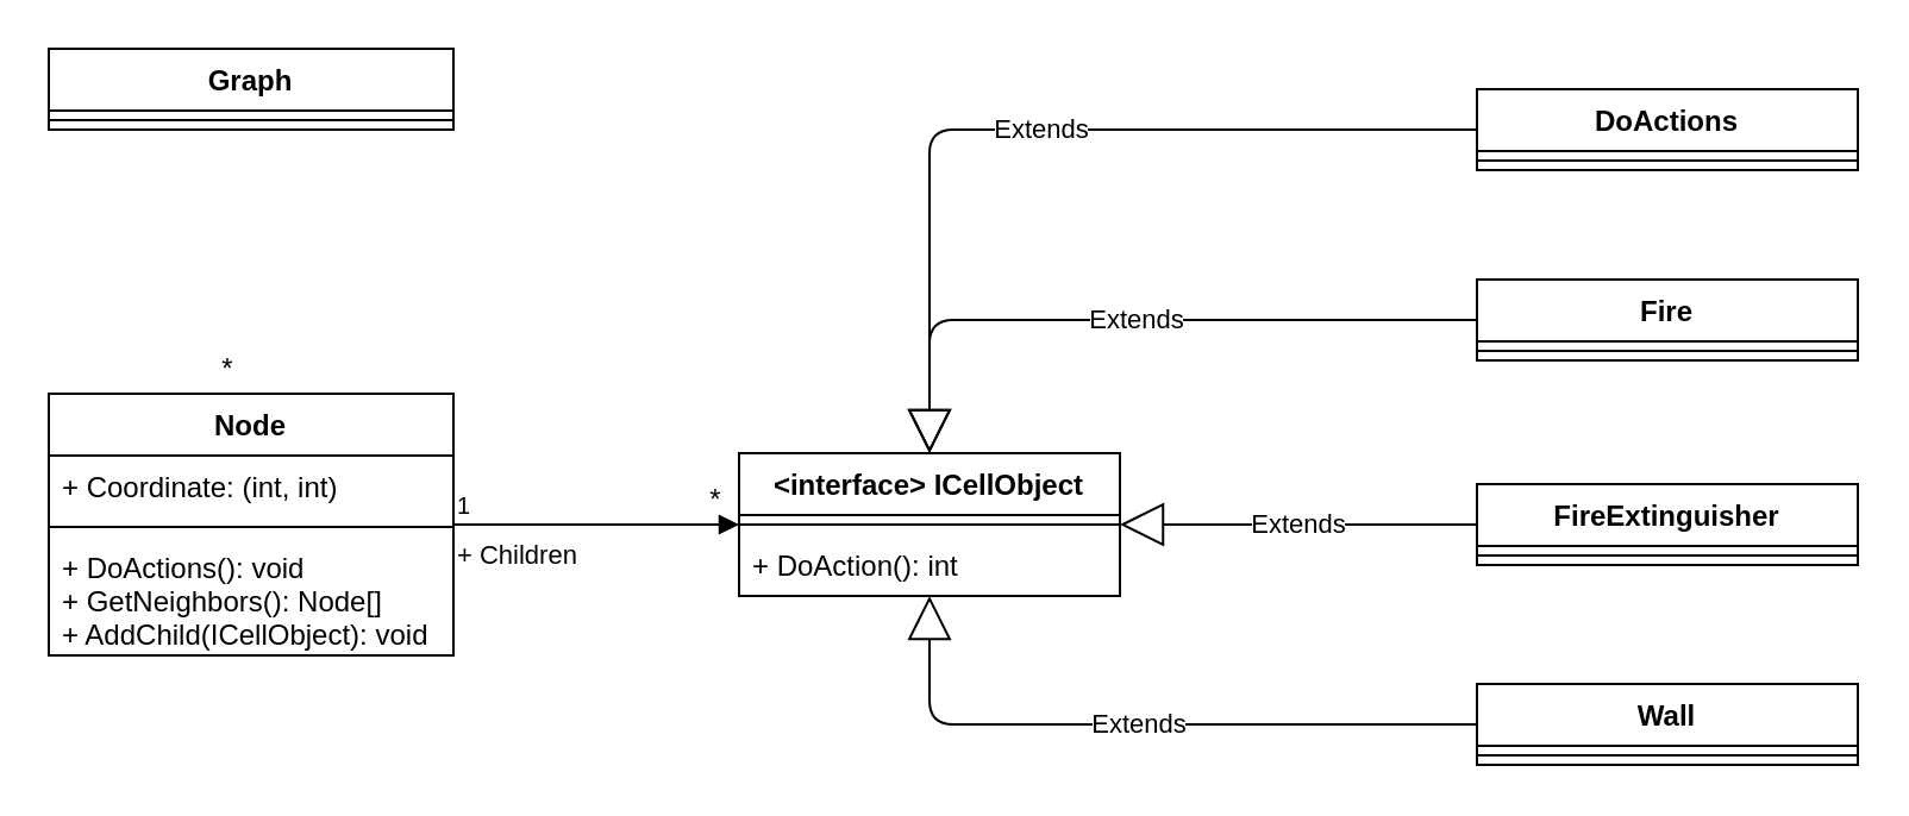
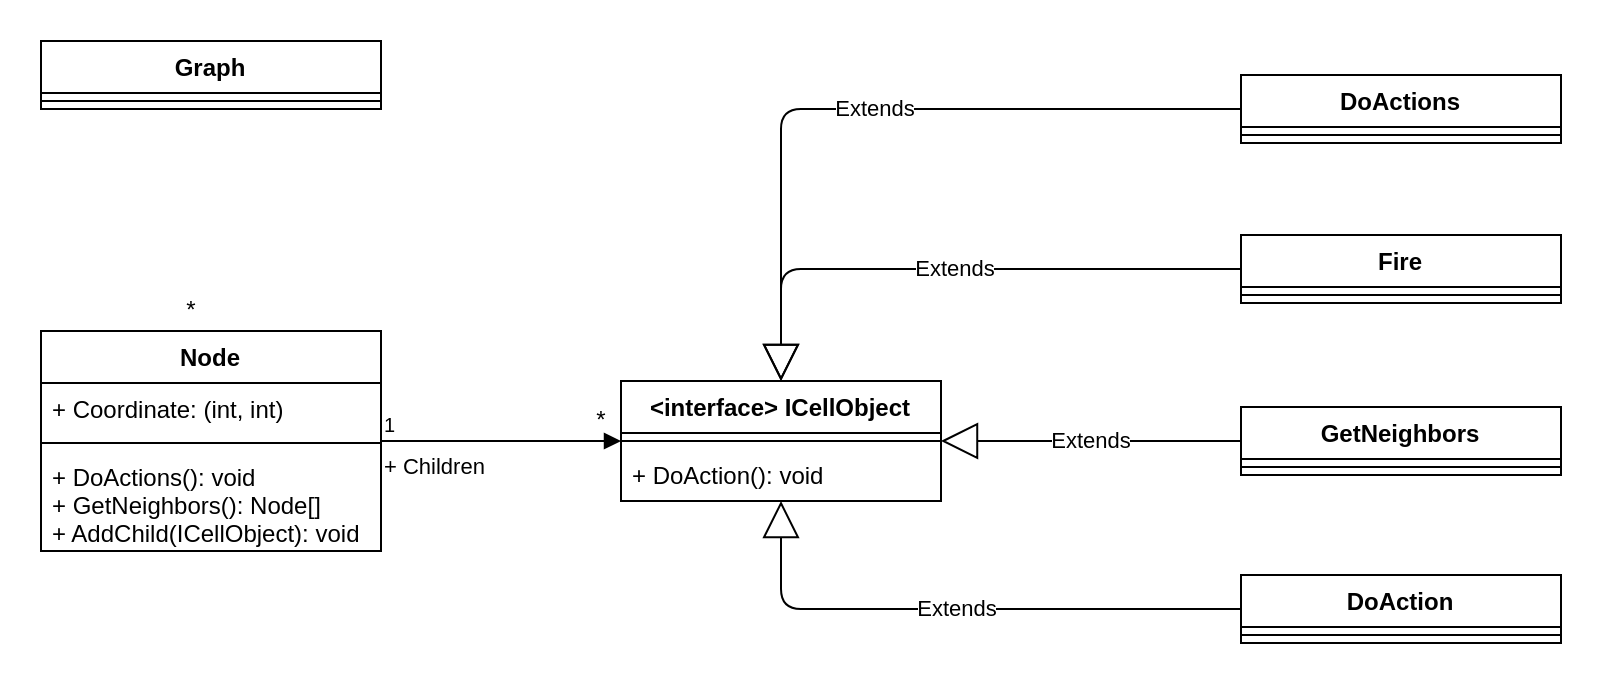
- <mxCell id="18" value="FireExtinguisher" style="swimlane;fontStyle=1;align=center;verticalAlign=top;childLayout=stackLayout;horizontal=1;startSize=26;horizontalStack=0;resizeParent=1;resizeParentMax=0;resizeLast=0;collapsible=1;marginBottom=0;" vertex="1" parent="1"><mxGeometry x="620" y="203" width="160" height="34" as="geometry" /></mxCell>
+ <mxCell id="18" value="GetNeighbors" style="swimlane;fontStyle=1;align=center;verticalAlign=top;childLayout=stackLayout;horizontal=1;startSize=26;horizontalStack=0;resizeParent=1;resizeParentMax=0;resizeLast=0;collapsible=1;marginBottom=0;" vertex="1" parent="1"><mxGeometry x="620" y="203" width="160" height="34" as="geometry" /></mxCell>
- <mxCell id="8" value="+ DoAction(): int" style="text;strokeColor=none;fillColor=none;align=left;verticalAlign=top;spacingLeft=4;spacingRight=4;overflow=hidden;rotatable=0;points=[[0,0.5],[1,0.5]];portConstraint=eastwest;" vertex="1" parent="6"><mxGeometry y="34" width="160" height="26" as="geometry" /></mxCell>
+ <mxCell id="8" value="+ DoAction(): void" style="text;strokeColor=none;fillColor=none;align=left;verticalAlign=top;spacingLeft=4;spacingRight=4;overflow=hidden;rotatable=0;points=[[0,0.5],[1,0.5]];portConstraint=eastwest;" vertex="1" parent="6"><mxGeometry y="34" width="160" height="26" as="geometry" /></mxCell>
- <mxCell id="21" value="Wall" style="swimlane;fontStyle=1;align=center;verticalAlign=top;childLayout=stackLayout;horizontal=1;startSize=26;horizontalStack=0;resizeParent=1;resizeParentMax=0;resizeLast=0;collapsible=1;marginBottom=0;" vertex="1" parent="1"><mxGeometry x="620" y="287" width="160" height="34" as="geometry" /></mxCell>
+ <mxCell id="21" value="DoAction" style="swimlane;fontStyle=1;align=center;verticalAlign=top;childLayout=stackLayout;horizontal=1;startSize=26;horizontalStack=0;resizeParent=1;resizeParentMax=0;resizeLast=0;collapsible=1;marginBottom=0;" vertex="1" parent="1"><mxGeometry x="620" y="287" width="160" height="34" as="geometry" /></mxCell>
